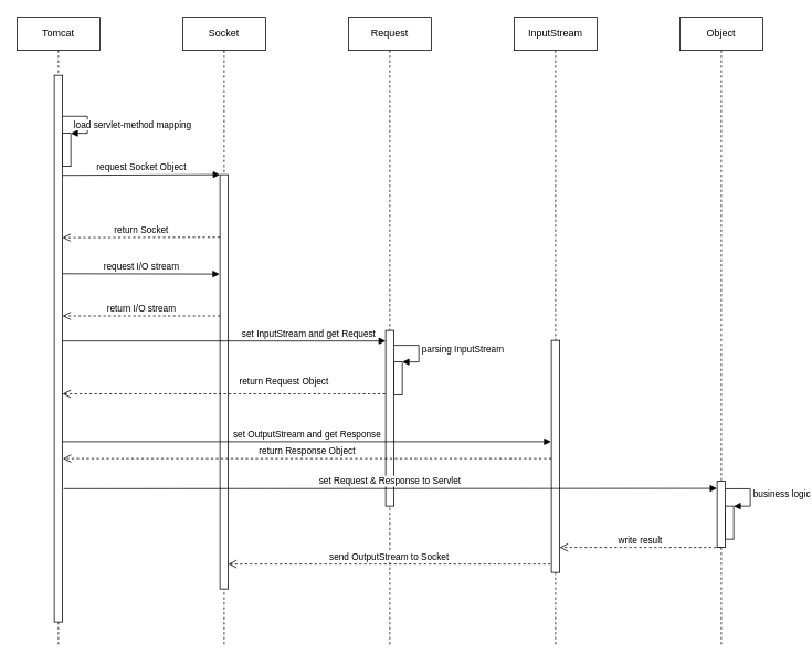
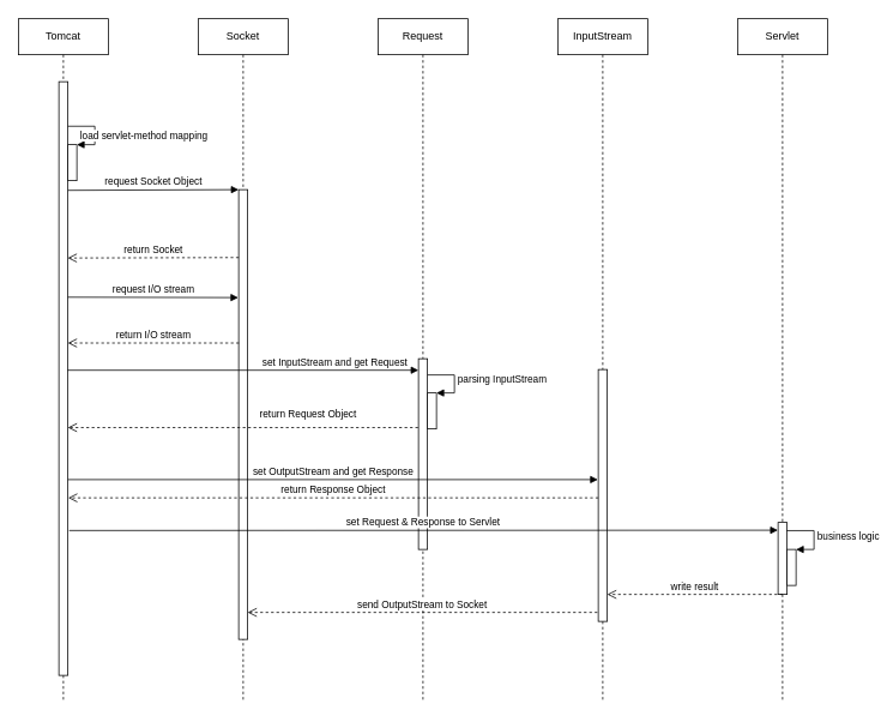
- <mxCell id="14" value="Object" style="shape=umlLifeline;perimeter=lifelinePerimeter;whiteSpace=wrap;html=1;container=1;collapsible=0;recursiveResize=0;outlineConnect=0;" parent="1" vertex="1"><mxGeometry x="820" y="20" width="100" height="760" as="geometry" /></mxCell>
+ <mxCell id="14" value="Servlet" style="shape=umlLifeline;perimeter=lifelinePerimeter;whiteSpace=wrap;html=1;container=1;collapsible=0;recursiveResize=0;outlineConnect=0;" parent="1" vertex="1"><mxGeometry x="820" y="20" width="100" height="760" as="geometry" /></mxCell>
